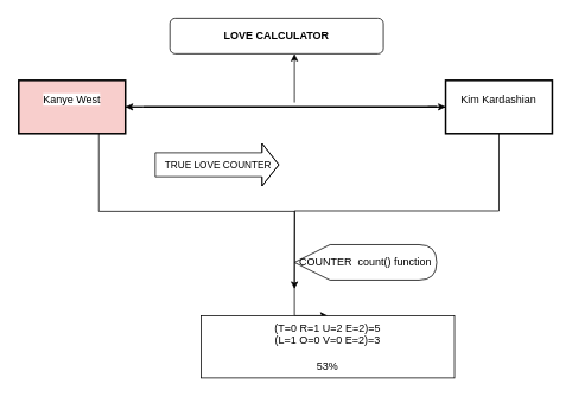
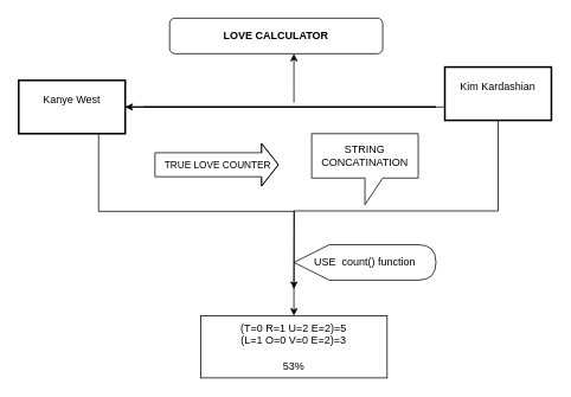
- <mxCell id="8" value="Kanye West" style="whiteSpace=wrap;html=1;verticalAlign=top;strokeWidth=2;labelBackgroundColor=default;spacingTop=8;fillColor=#f8cecc;" vertex="1" parent="1"><mxGeometry x="20" y="90" width="120" height="60" as="geometry" /></mxCell>
+ <mxCell id="8" value="Kanye West" style="whiteSpace=wrap;html=1;verticalAlign=top;strokeWidth=2;labelBackgroundColor=default;spacingTop=8;" vertex="1" parent="1"><mxGeometry x="20" y="90" width="120" height="60" as="geometry" /></mxCell>
- <mxCell id="10" value="Kim Kardashian" style="whiteSpace=wrap;html=1;verticalAlign=top;strokeWidth=2;labelBackgroundColor=default;spacingTop=8;" vertex="1" parent="1"><mxGeometry x="500" y="90" width="120" height="60" as="geometry" /></mxCell>
+ <mxCell id="10" value="Kim Kardashian" style="whiteSpace=wrap;html=1;verticalAlign=top;strokeWidth=2;labelBackgroundColor=default;spacingTop=8;" vertex="1" parent="1"><mxGeometry x="500" y="75" width="120" height="60" as="geometry" /></mxCell>
+ <mxCell id="14" value="STRING CONCATINATION" style="shape=callout;whiteSpace=wrap;html=1;perimeter=calloutPerimeter;" vertex="1" parent="1"><mxGeometry x="350" y="150" width="120" height="80" as="geometry" /></mxCell>
- <mxCell id="15" value="COUNTER&amp;nbsp; count() function" style="shape=display;whiteSpace=wrap;html=1;" vertex="1" parent="1"><mxGeometry x="330" y="275" width="160" height="40" as="geometry" /></mxCell>
+ <mxCell id="15" value="USE&amp;nbsp; count() function" style="shape=display;whiteSpace=wrap;html=1;" vertex="1" parent="1"><mxGeometry x="330" y="275" width="160" height="40" as="geometry" /></mxCell>
- <mxCell id="13" value="(T=0 R=1 U=2 E=2)=5&lt;br&gt;(L=1 O=0 V=0 E=2)=3&lt;br&gt;&lt;br&gt;53%" style="whiteSpace=wrap;html=1;" vertex="1" parent="1"><mxGeometry x="225" y="355" width="285" height="70" as="geometry" /></mxCell>
+ <mxCell id="13" value="(T=0 R=1 U=2 E=2)=5&lt;br&gt;(L=1 O=0 V=0 E=2)=3&lt;br&gt;&lt;br&gt;53%" style="whiteSpace=wrap;html=1;" vertex="1" parent="1"><mxGeometry x="225" y="355" width="210" height="70" as="geometry" /></mxCell>
